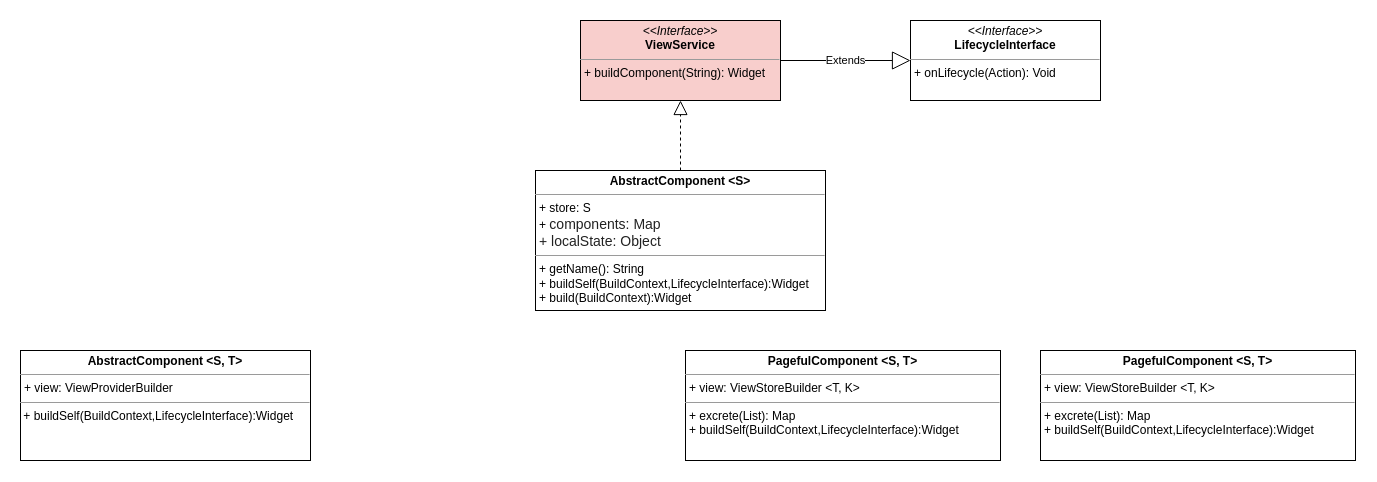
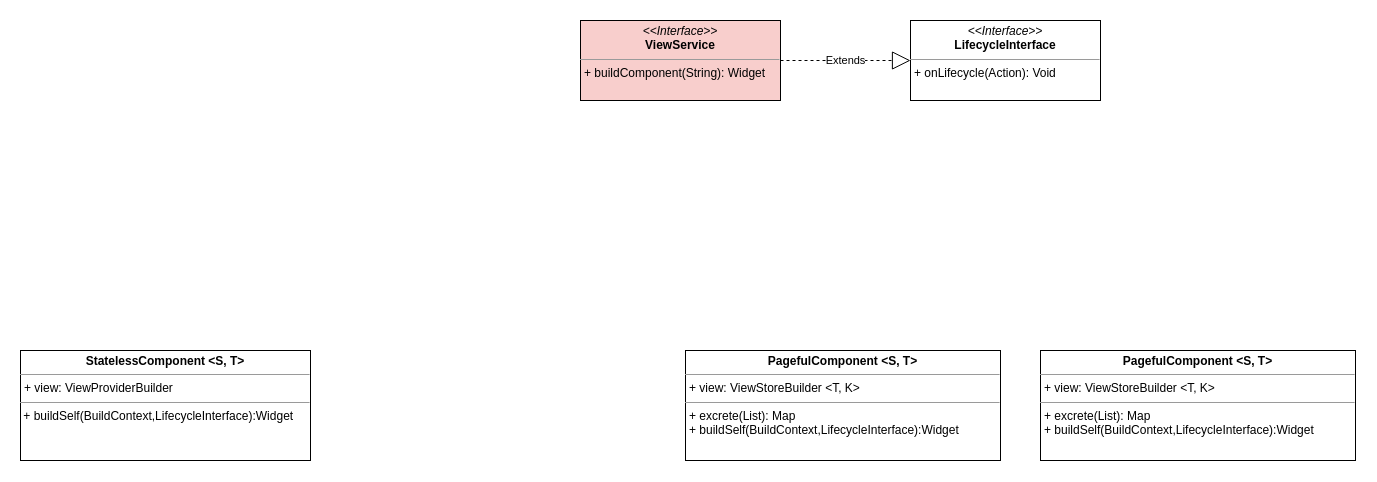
- <mxCell id="4" value="Extends" style="endArrow=block;endSize=16;endFill=0;html=1;exitX=1;exitY=0.5;exitDx=0;exitDy=0;entryX=0;entryY=0.5;entryDx=0;entryDy=0;" edge="1" parent="1" source="3" target="2"><mxGeometry width="160" relative="1" as="geometry"><mxPoint x="800" y="200" as="sourcePoint" /><mxPoint x="960" y="200" as="targetPoint" /></mxGeometry></mxCell>
+ <mxCell id="4" value="Extends" style="endArrow=block;endSize=16;endFill=0;html=1;exitX=1;exitY=0.5;exitDx=0;exitDy=0;entryX=0;entryY=0.5;entryDx=0;entryDy=0;dashed=1;" edge="1" parent="1" source="3" target="2"><mxGeometry width="160" relative="1" as="geometry"><mxPoint x="800" y="200" as="sourcePoint" /><mxPoint x="960" y="200" as="targetPoint" /></mxGeometry></mxCell>
- <mxCell id="6" value="" style="endArrow=block;dashed=1;endFill=0;endSize=12;html=1;exitX=0.5;exitY=0;exitDx=0;exitDy=0;entryX=0.5;entryY=1;entryDx=0;entryDy=0;" edge="1" parent="1" source="5" target="3"><mxGeometry width="160" relative="1" as="geometry"><mxPoint x="1090" y="270" as="sourcePoint" /><mxPoint x="930" y="270" as="targetPoint" /></mxGeometry></mxCell>
- <mxCell id="5" value="&lt;p style=&quot;margin: 0px ; margin-top: 4px ; text-align: center&quot;&gt;&lt;b&gt;AbstractComponent &amp;lt;S&amp;gt;&lt;/b&gt;&lt;/p&gt;&lt;hr size=&quot;1&quot;&gt;&lt;p style=&quot;margin: 0px ; margin-left: 4px&quot;&gt;+ store: S&lt;/p&gt;&lt;p style=&quot;margin: 0px ; margin-left: 4px&quot;&gt;+&amp;nbsp;&lt;span style=&quot;font-size: 14px ; white-space: pre ; background-color: rgb(255 , 255 , 255)&quot;&gt;&lt;font color=&quot;#222222&quot;&gt;components: Map&lt;/font&gt;&lt;/span&gt;&lt;/p&gt;&lt;p style=&quot;margin: 0px ; margin-left: 4px&quot;&gt;&lt;span style=&quot;font-size: 14px ; white-space: pre ; background-color: rgb(255 , 255 , 255)&quot;&gt;&lt;font color=&quot;#222222&quot;&gt;+ localState: Object&lt;/font&gt;&lt;/span&gt;&lt;/p&gt;&lt;hr size=&quot;1&quot;&gt;&lt;p style=&quot;margin: 0px ; margin-left: 4px&quot;&gt;+ getName(): String&lt;/p&gt;&lt;p style=&quot;margin: 0px ; margin-left: 4px&quot;&gt;+ buildSelf(BuildContext,LifecycleInterface):Widget&lt;/p&gt;&lt;p style=&quot;margin: 0px ; margin-left: 4px&quot;&gt;+ build(BuildContext):Widget&lt;/p&gt;" style="verticalAlign=top;align=left;overflow=fill;fontSize=12;fontFamily=Helvetica;html=1;" vertex="1" parent="1"><mxGeometry x="535" y="170" width="290" height="140" as="geometry" /></mxCell>
- <mxCell id="8" value="&lt;p style=&quot;margin: 0px ; margin-top: 4px ; text-align: center&quot;&gt;&lt;b&gt;AbstractComponent &amp;lt;S, T&amp;gt;&lt;/b&gt;&lt;br&gt;&lt;/p&gt;&lt;hr size=&quot;1&quot;&gt;&lt;p style=&quot;margin: 0px ; margin-left: 4px&quot;&gt;+ view: ViewProviderBuilder&lt;br&gt;&lt;/p&gt;&lt;hr size=&quot;1&quot;&gt;&lt;p style=&quot;margin: 0px ; margin-left: 4px&quot;&gt;&lt;/p&gt;&amp;nbsp;+ buildSelf(BuildContext,LifecycleInterface):Widget" style="verticalAlign=top;align=left;overflow=fill;fontSize=12;fontFamily=Helvetica;html=1;" vertex="1" parent="1"><mxGeometry x="20" y="350" width="290" height="110" as="geometry" /></mxCell>
+ <mxCell id="8" value="&lt;p style=&quot;margin: 0px ; margin-top: 4px ; text-align: center&quot;&gt;&lt;b&gt;StatelessComponent &amp;lt;S, T&amp;gt;&lt;/b&gt;&lt;br&gt;&lt;/p&gt;&lt;hr size=&quot;1&quot;&gt;&lt;p style=&quot;margin: 0px ; margin-left: 4px&quot;&gt;+ view: ViewProviderBuilder&lt;br&gt;&lt;/p&gt;&lt;hr size=&quot;1&quot;&gt;&lt;p style=&quot;margin: 0px ; margin-left: 4px&quot;&gt;&lt;/p&gt;&amp;nbsp;+ buildSelf(BuildContext,LifecycleInterface):Widget" style="verticalAlign=top;align=left;overflow=fill;fontSize=12;fontFamily=Helvetica;html=1;" vertex="1" parent="1"><mxGeometry x="20" y="350" width="290" height="110" as="geometry" /></mxCell>
